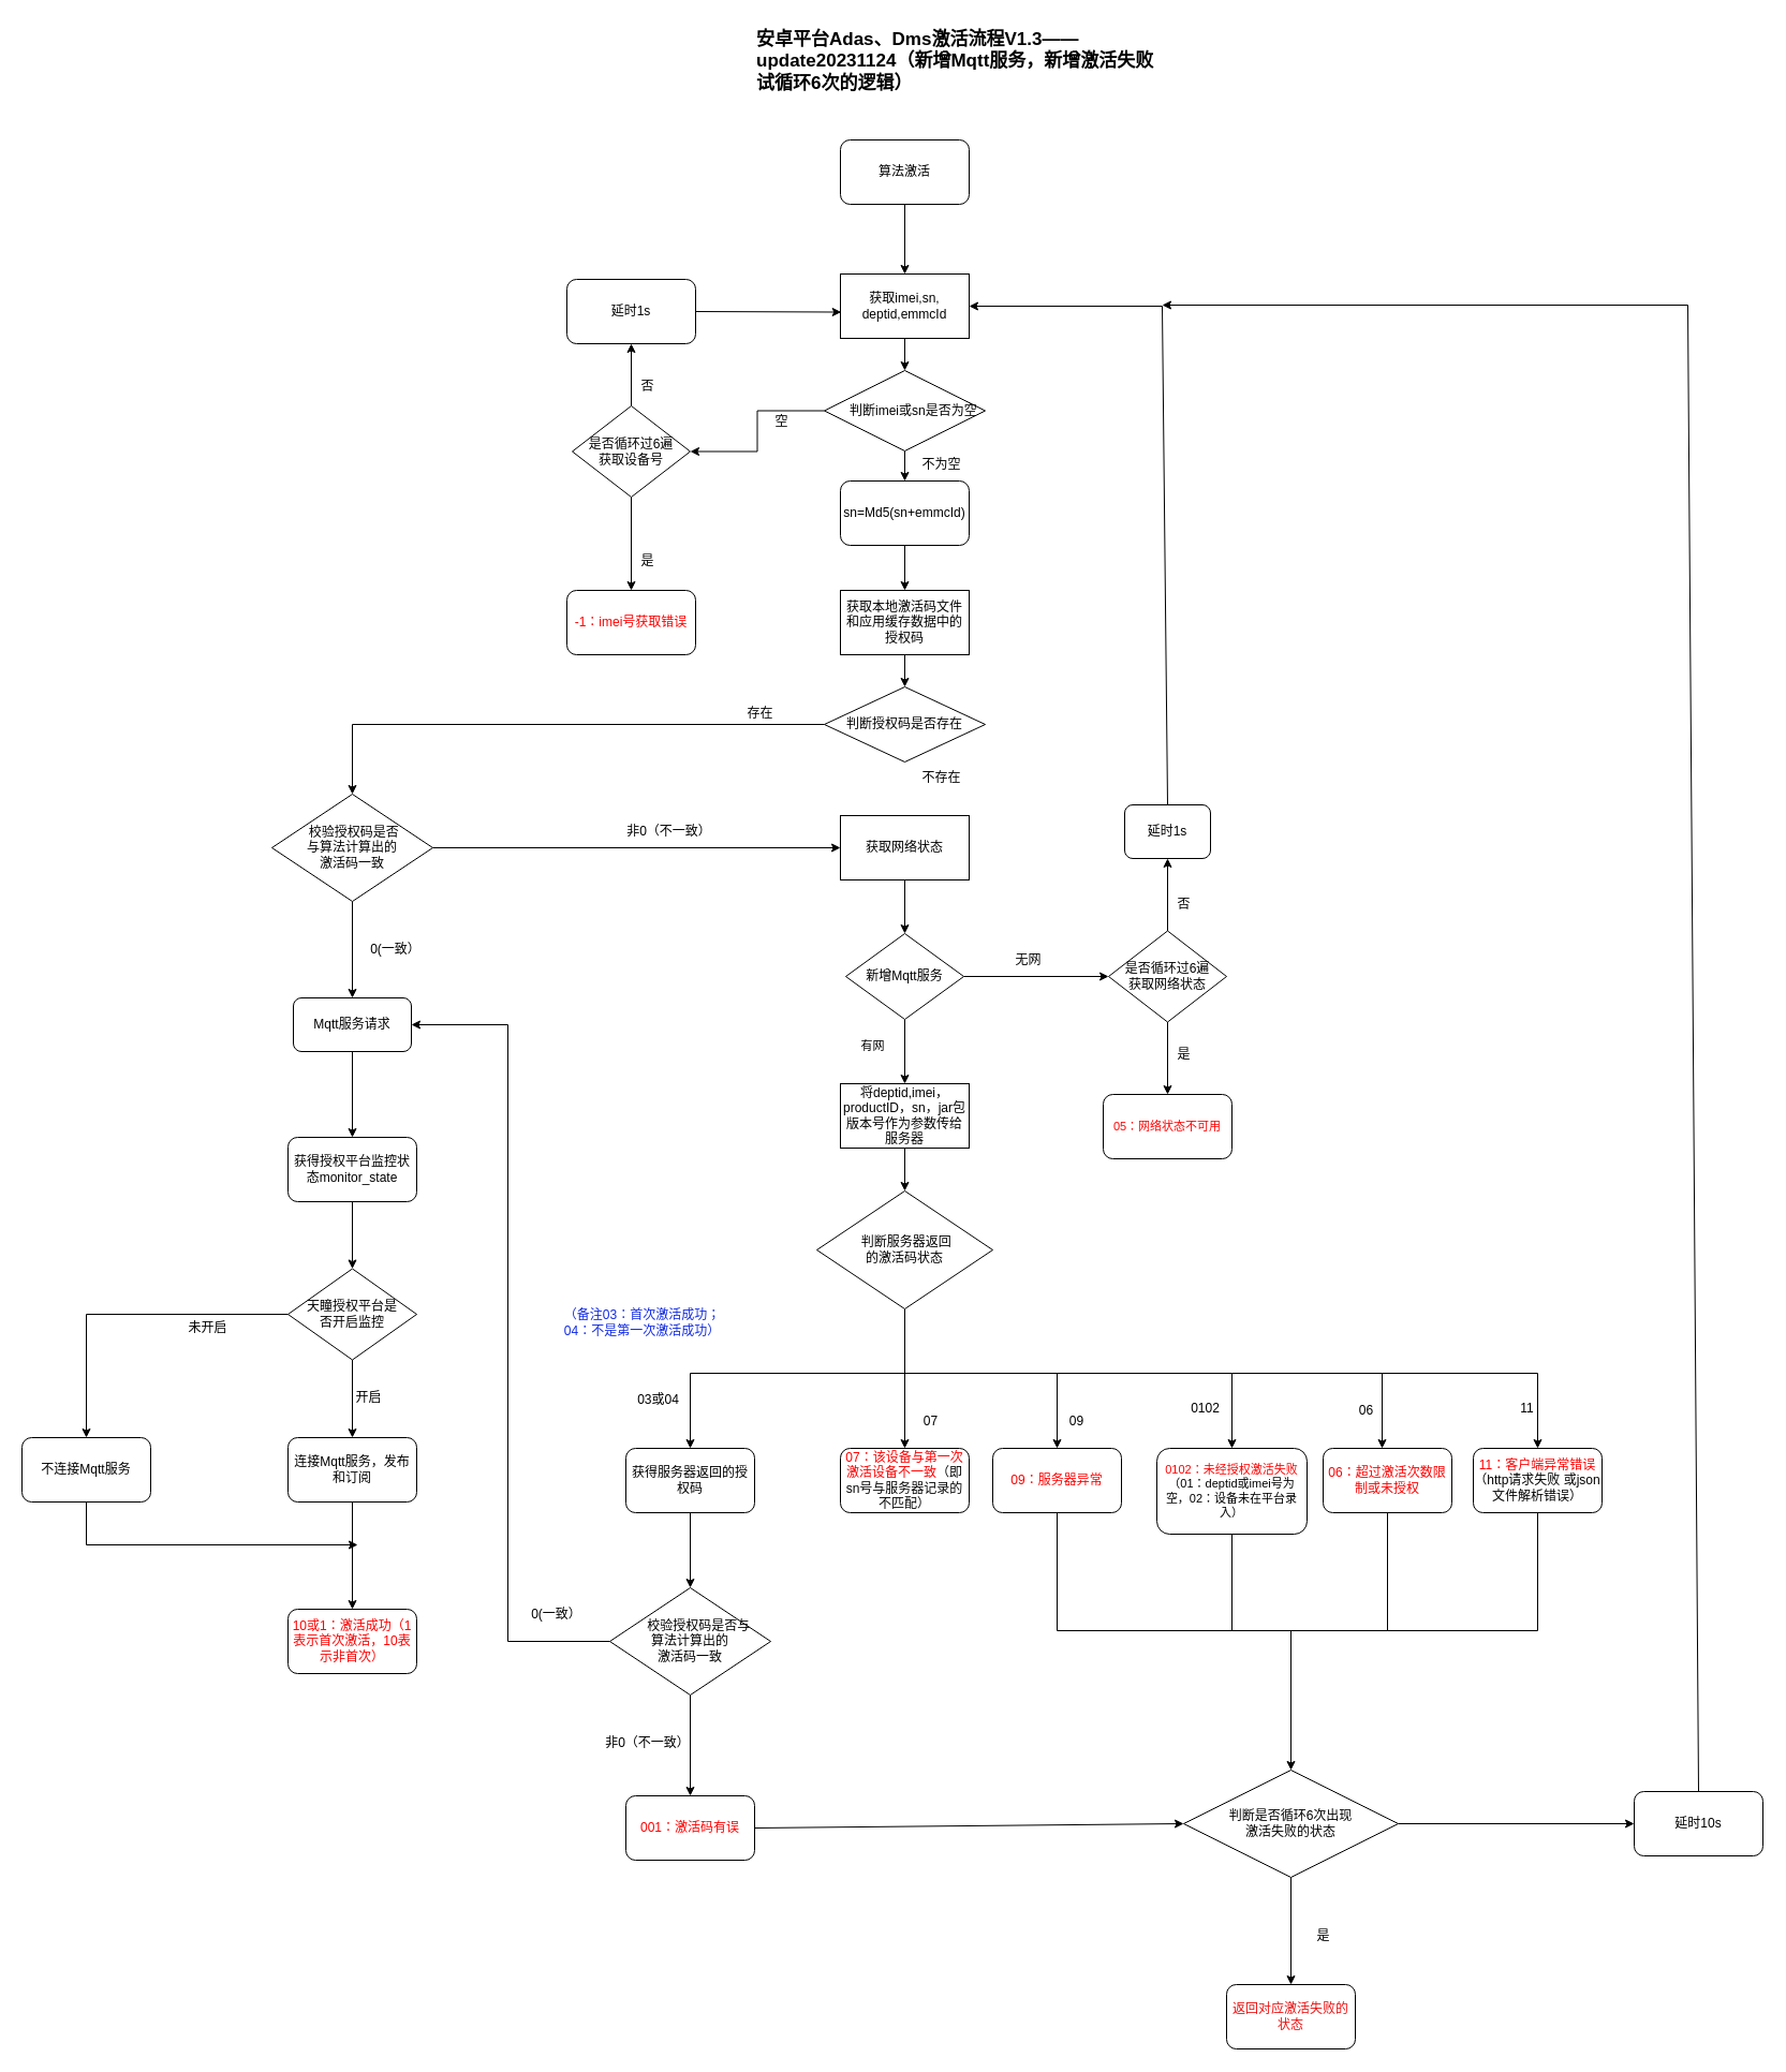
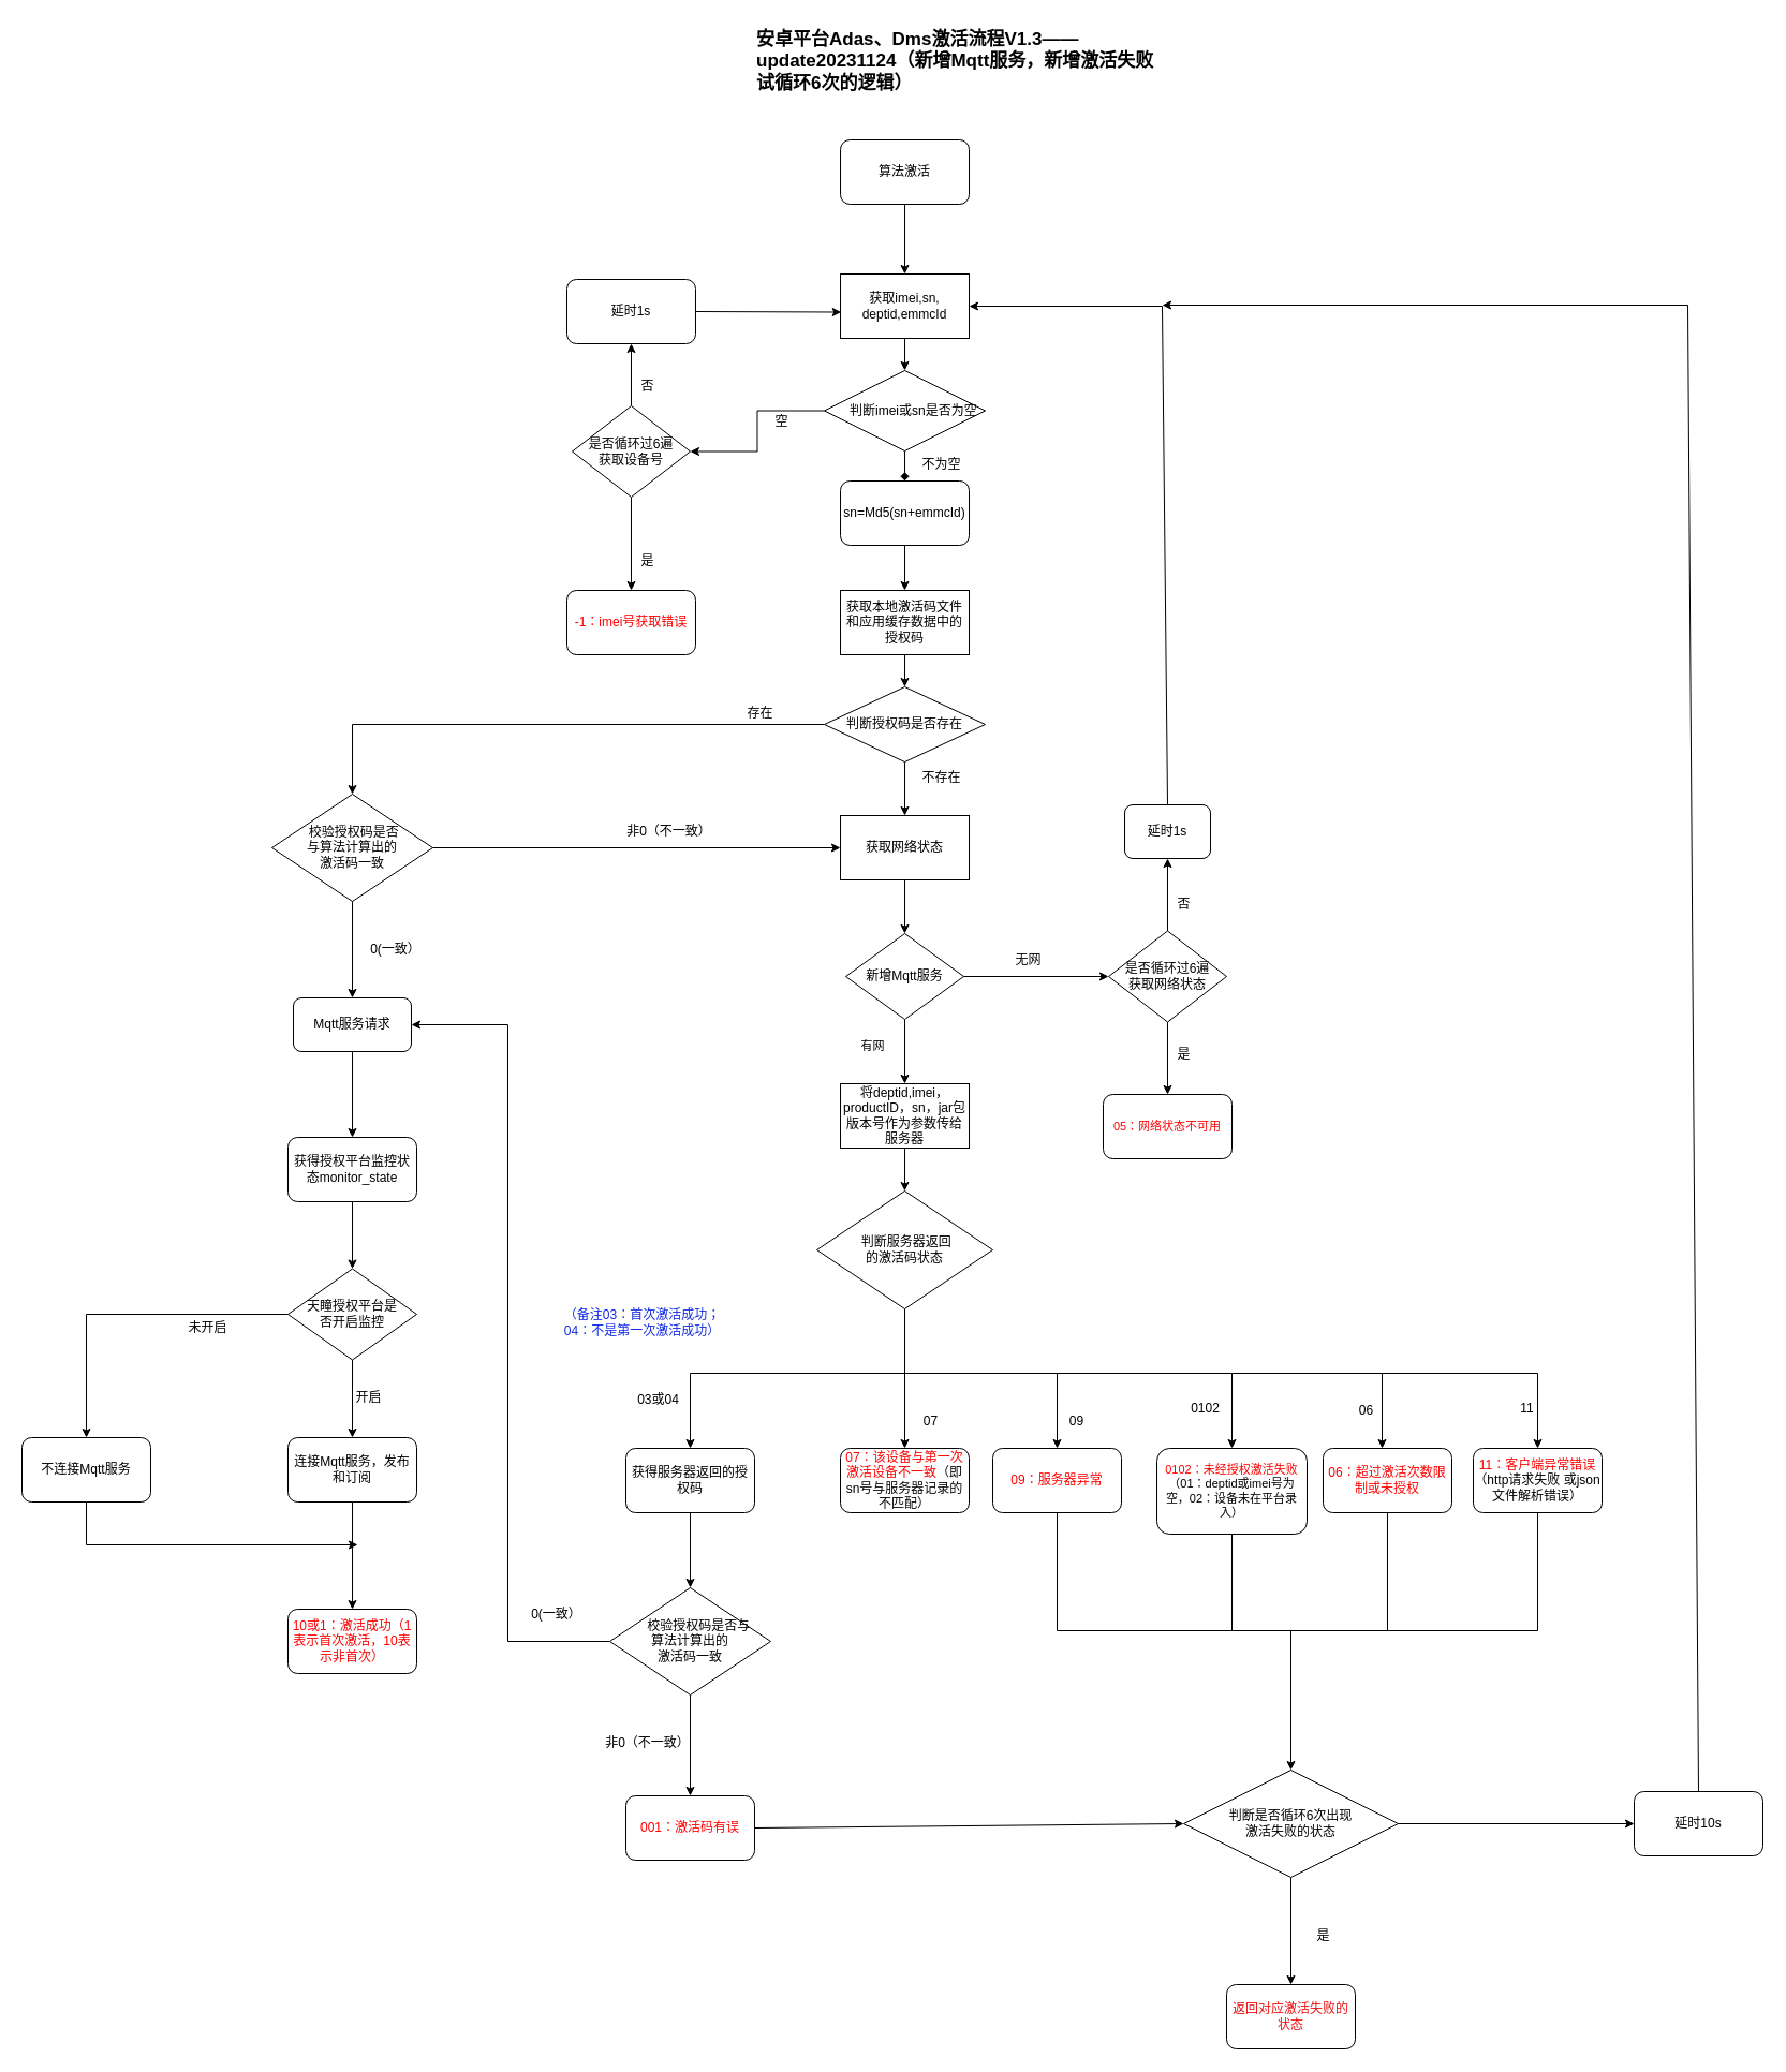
- <mxCell id="7" value="" style="edgeStyle=orthogonalEdgeStyle;rounded=0;orthogonalLoop=1;jettySize=auto;html=1;" edge="1" parent="1" source="8" target="55"><mxGeometry relative="1" as="geometry" /></mxCell>
+ <mxCell id="7" value="" style="edgeStyle=orthogonalEdgeStyle;rounded=0;orthogonalLoop=1;jettySize=auto;html=1;endArrow=diamond;" edge="1" parent="1" source="8" target="55"><mxGeometry relative="1" as="geometry" /></mxCell>
+ <mxCell id="14" value="" style="edgeStyle=orthogonalEdgeStyle;rounded=0;orthogonalLoop=1;jettySize=auto;html=1;fontColor=#000000;" parent="1" source="15" target="28" edge="1"><mxGeometry relative="1" as="geometry" /></mxCell>
